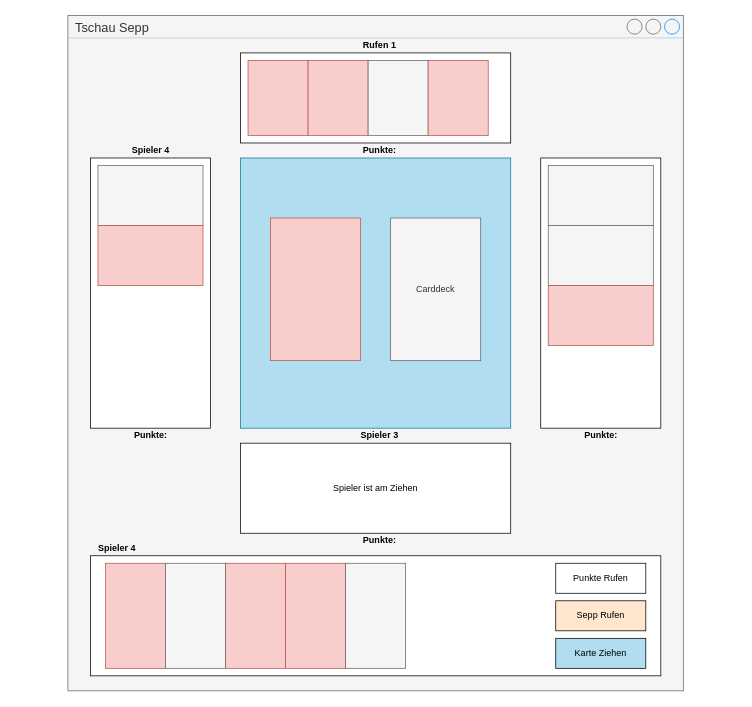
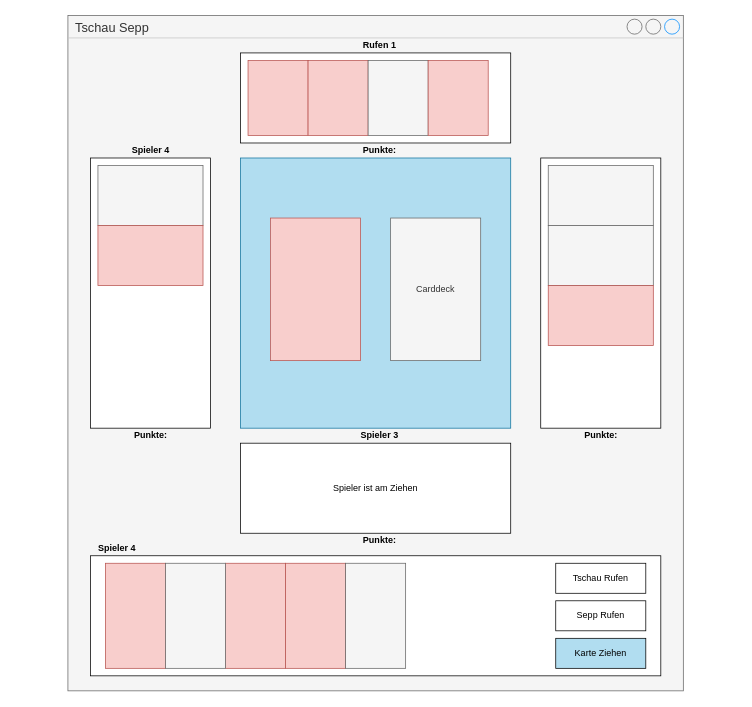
- <mxCell id="25" value="Punkte Rufen" style="rounded=0;whiteSpace=wrap;html=1;" vertex="1" parent="1"><mxGeometry x="740" y="750" width="120" height="40" as="geometry" /></mxCell>
+ <mxCell id="25" value="Tschau Rufen" style="rounded=0;whiteSpace=wrap;html=1;" vertex="1" parent="1"><mxGeometry x="740" y="750" width="120" height="40" as="geometry" /></mxCell>
- <mxCell id="26" value="Sepp Rufen" style="rounded=0;whiteSpace=wrap;html=1;fillColor=#ffe6cc;" vertex="1" parent="1"><mxGeometry x="740" y="800" width="120" height="40" as="geometry" /></mxCell>
+ <mxCell id="26" value="Sepp Rufen" style="rounded=0;whiteSpace=wrap;html=1;" vertex="1" parent="1"><mxGeometry x="740" y="800" width="120" height="40" as="geometry" /></mxCell>
